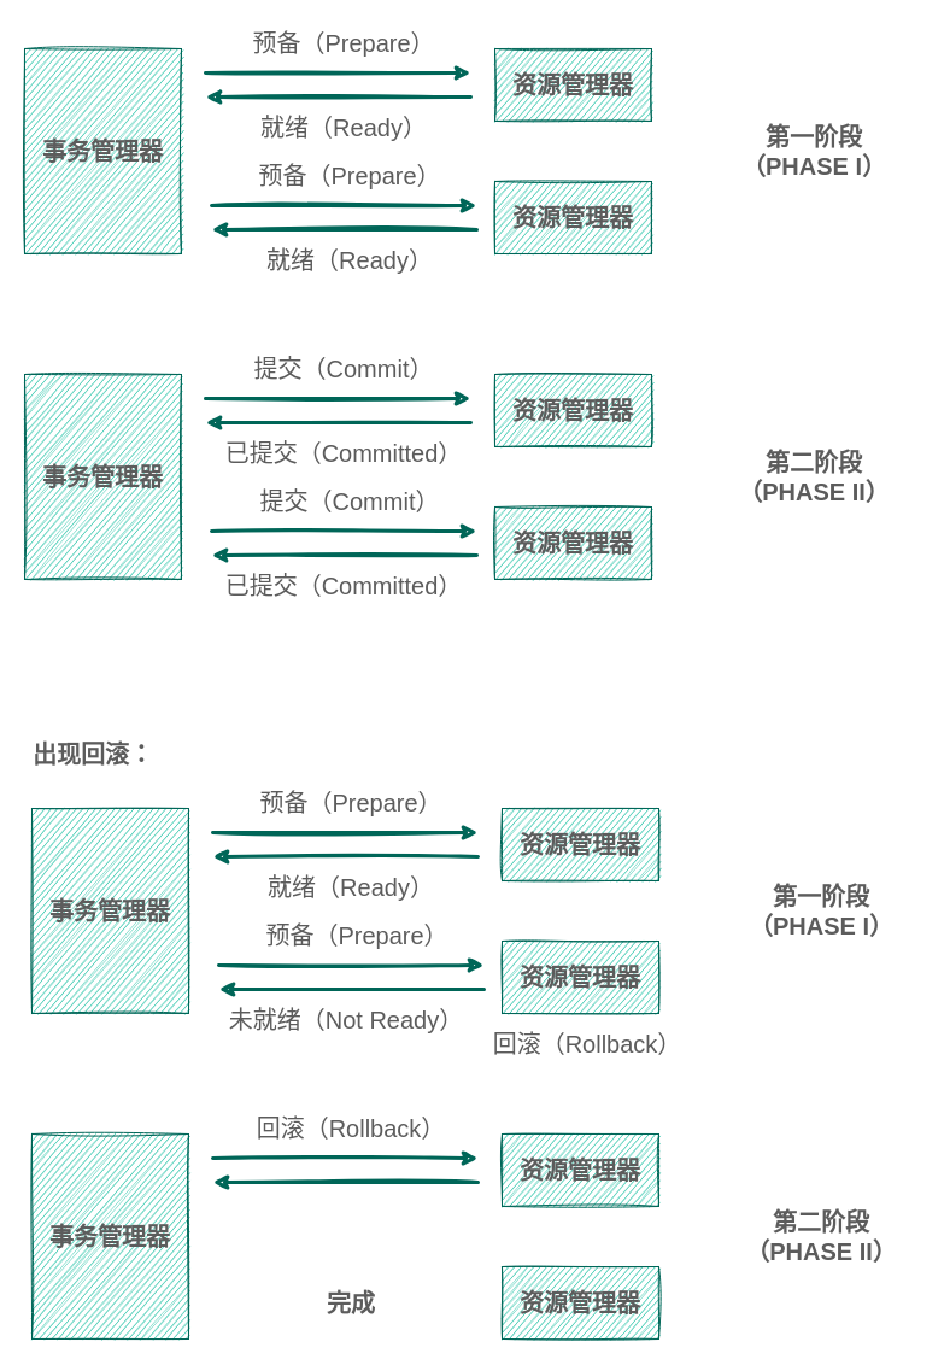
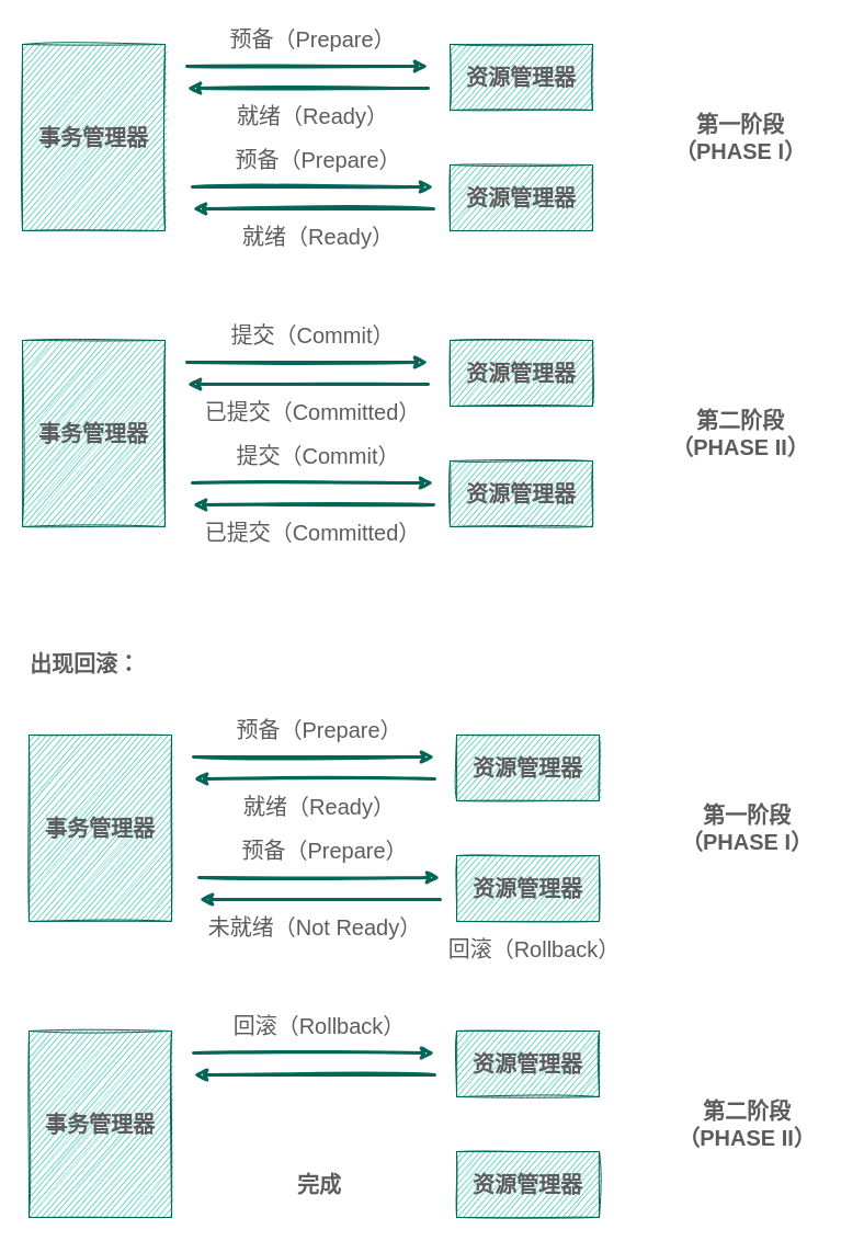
- <mxCell id="44" value="&lt;b&gt;出现回滚：&lt;/b&gt;" style="text;html=1;strokeColor=none;fillColor=none;align=center;verticalAlign=middle;whiteSpace=wrap;rounded=0;sketch=0;fontSize=20;fontColor=#5C5C5C;" vertex="1" parent="1"><mxGeometry x="22" y="610" width="110" height="30" as="geometry" /></mxCell>
+ <mxCell id="44" value="&lt;b&gt;出现回滚：&lt;/b&gt;" style="text;html=1;strokeColor=none;fillColor=none;align=center;verticalAlign=middle;whiteSpace=wrap;rounded=0;sketch=0;fontSize=20;fontColor=#5C5C5C;" vertex="1" parent="1"><mxGeometry x="22" y="590" width="110" height="30" as="geometry" /></mxCell>
